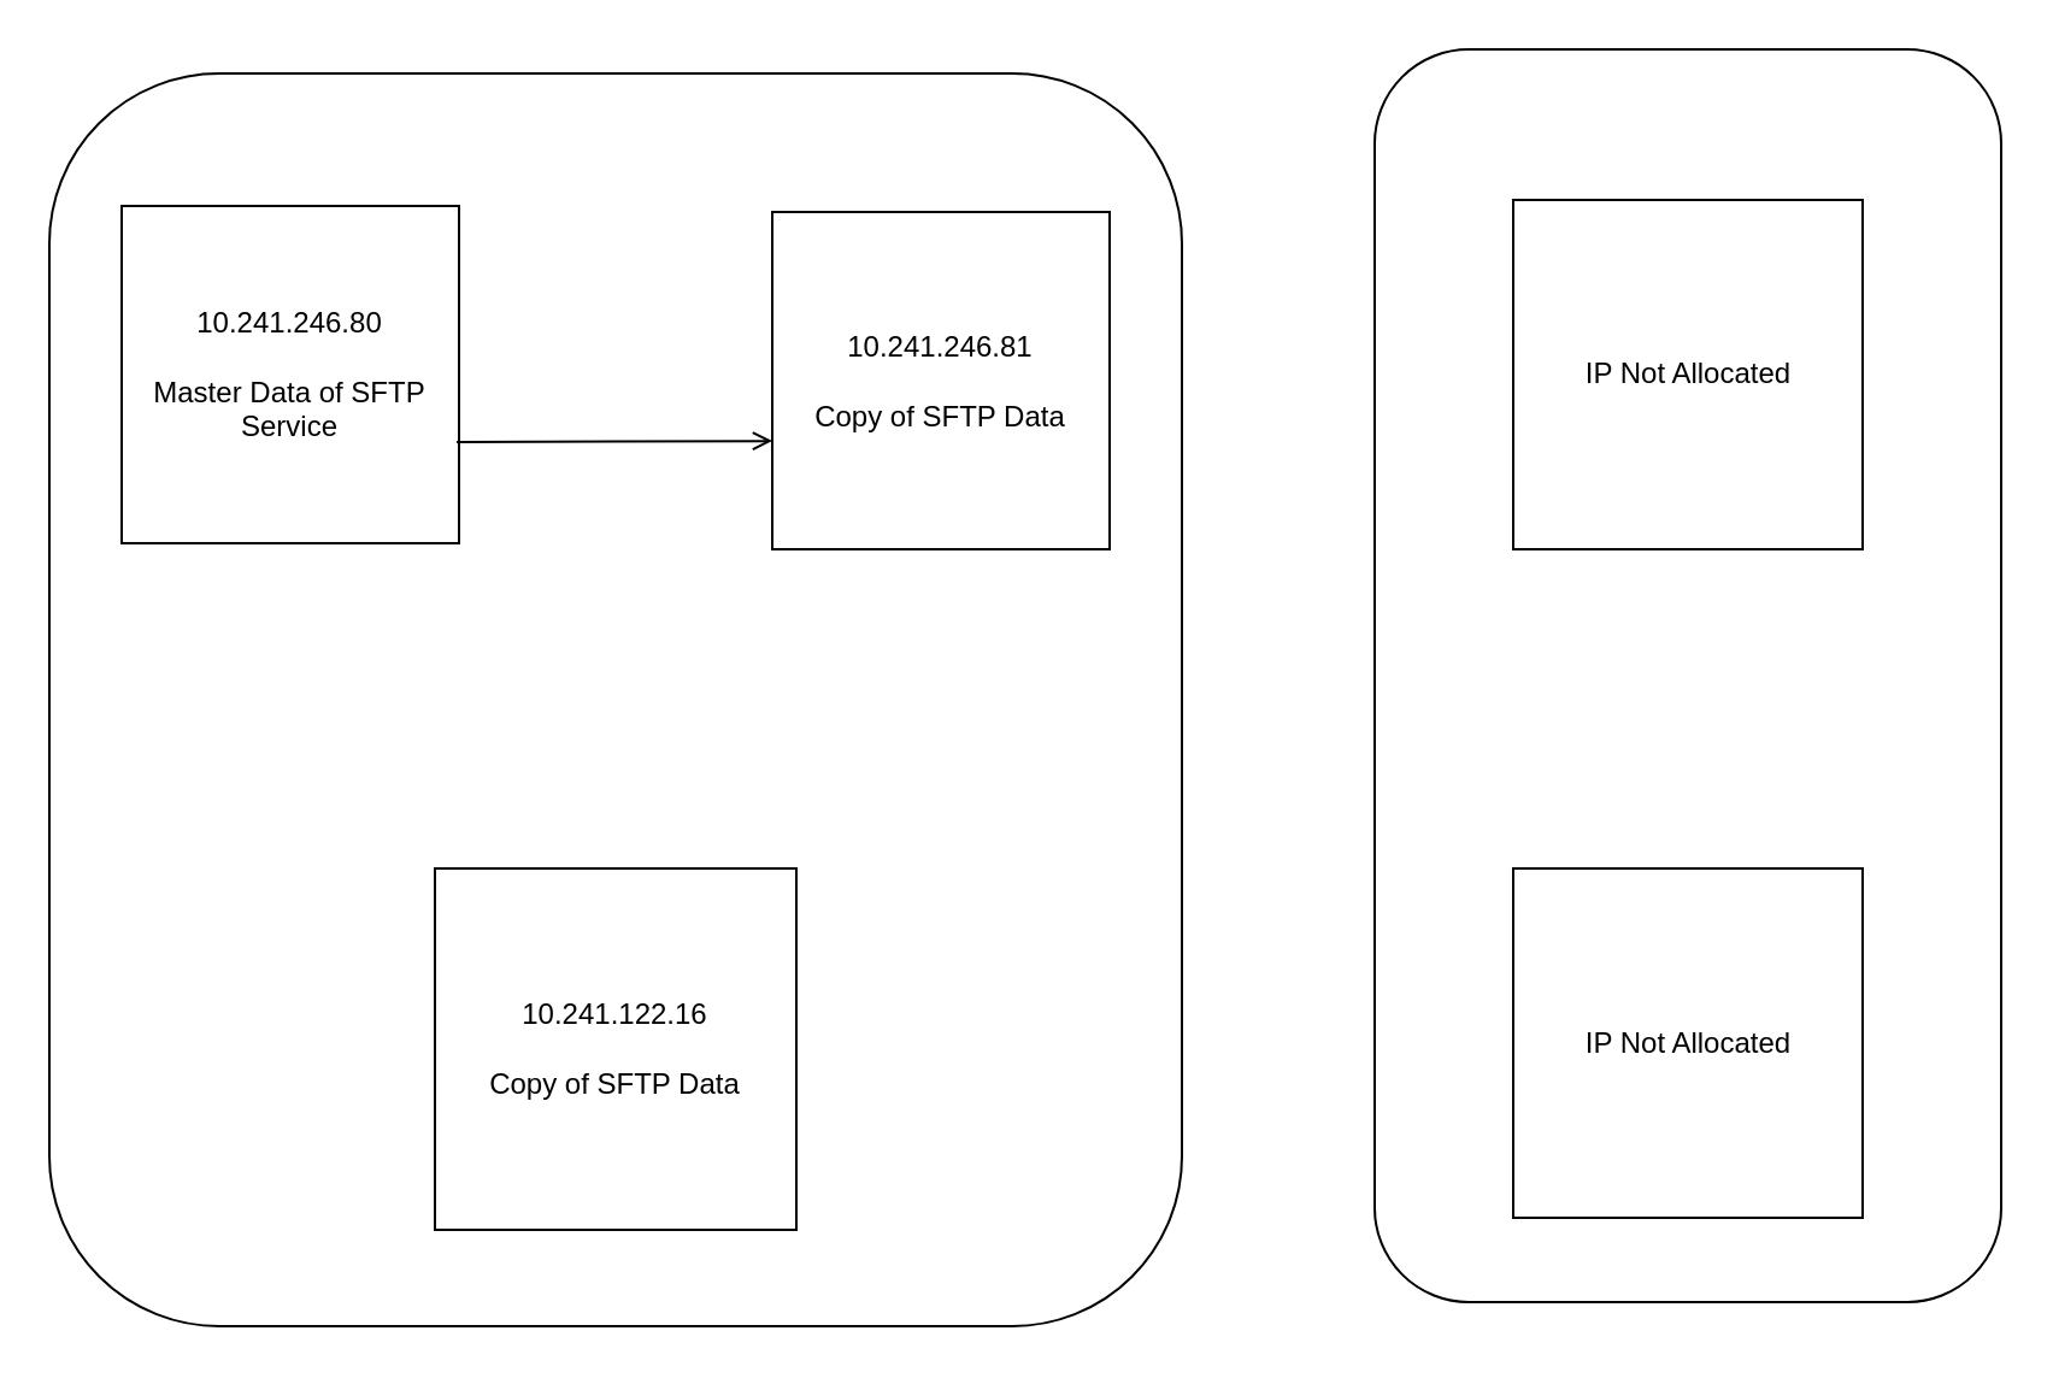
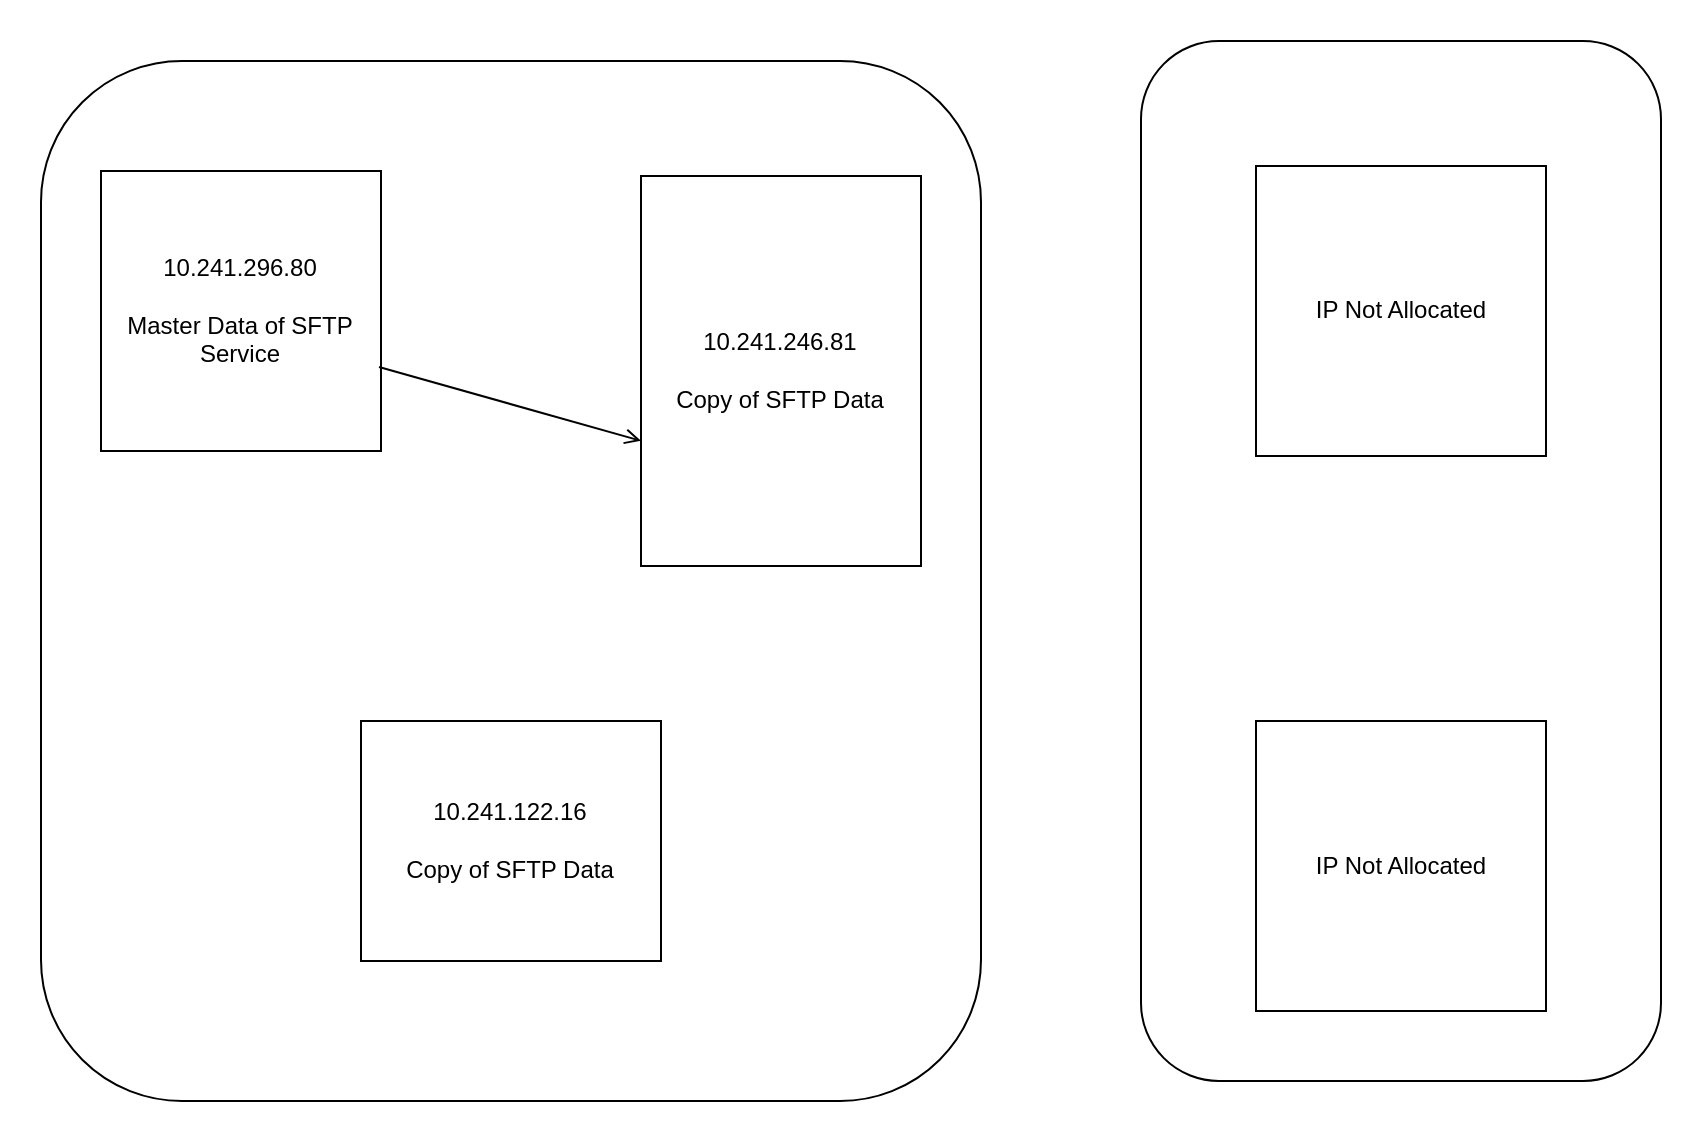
- <mxCell id="6" value="10.241.246.80&lt;br&gt;&lt;br&gt;Master Data of SFTP Service" style="whiteSpace=wrap;html=1;aspect=fixed;" vertex="1" parent="1"><mxGeometry x="50" y="85" width="140" height="140" as="geometry" /></mxCell>
+ <mxCell id="6" value="10.241.296.80&lt;br&gt;&lt;br&gt;Master Data of SFTP Service" style="whiteSpace=wrap;html=1;aspect=fixed;" vertex="1" parent="1"><mxGeometry x="50" y="85" width="140" height="140" as="geometry" /></mxCell>
- <mxCell id="5" value="10.241.246.81&lt;br&gt;&lt;br&gt;Copy of SFTP Data" style="whiteSpace=wrap;html=1;aspect=fixed;" vertex="1" parent="1"><mxGeometry x="320" y="87.5" width="140" height="140" as="geometry" /></mxCell>
+ <mxCell id="5" value="10.241.246.81&lt;br&gt;&lt;br&gt;Copy of SFTP Data" style="whiteSpace=wrap;html=1;aspect=fixed;" vertex="1" parent="1"><mxGeometry x="320" y="87.5" width="140" height="195" as="geometry" /></mxCell>
- <mxCell id="4" value="10.241.122.16&lt;br&gt;&lt;br&gt;Copy of SFTP Data" style="whiteSpace=wrap;html=1;aspect=fixed;" vertex="1" parent="1"><mxGeometry x="180" y="360" width="150" height="150" as="geometry" /></mxCell>
+ <mxCell id="4" value="10.241.122.16&lt;br&gt;&lt;br&gt;Copy of SFTP Data" style="whiteSpace=wrap;html=1;aspect=fixed;" vertex="1" parent="1"><mxGeometry x="180" y="360" width="150" height="120" as="geometry" /></mxCell>
